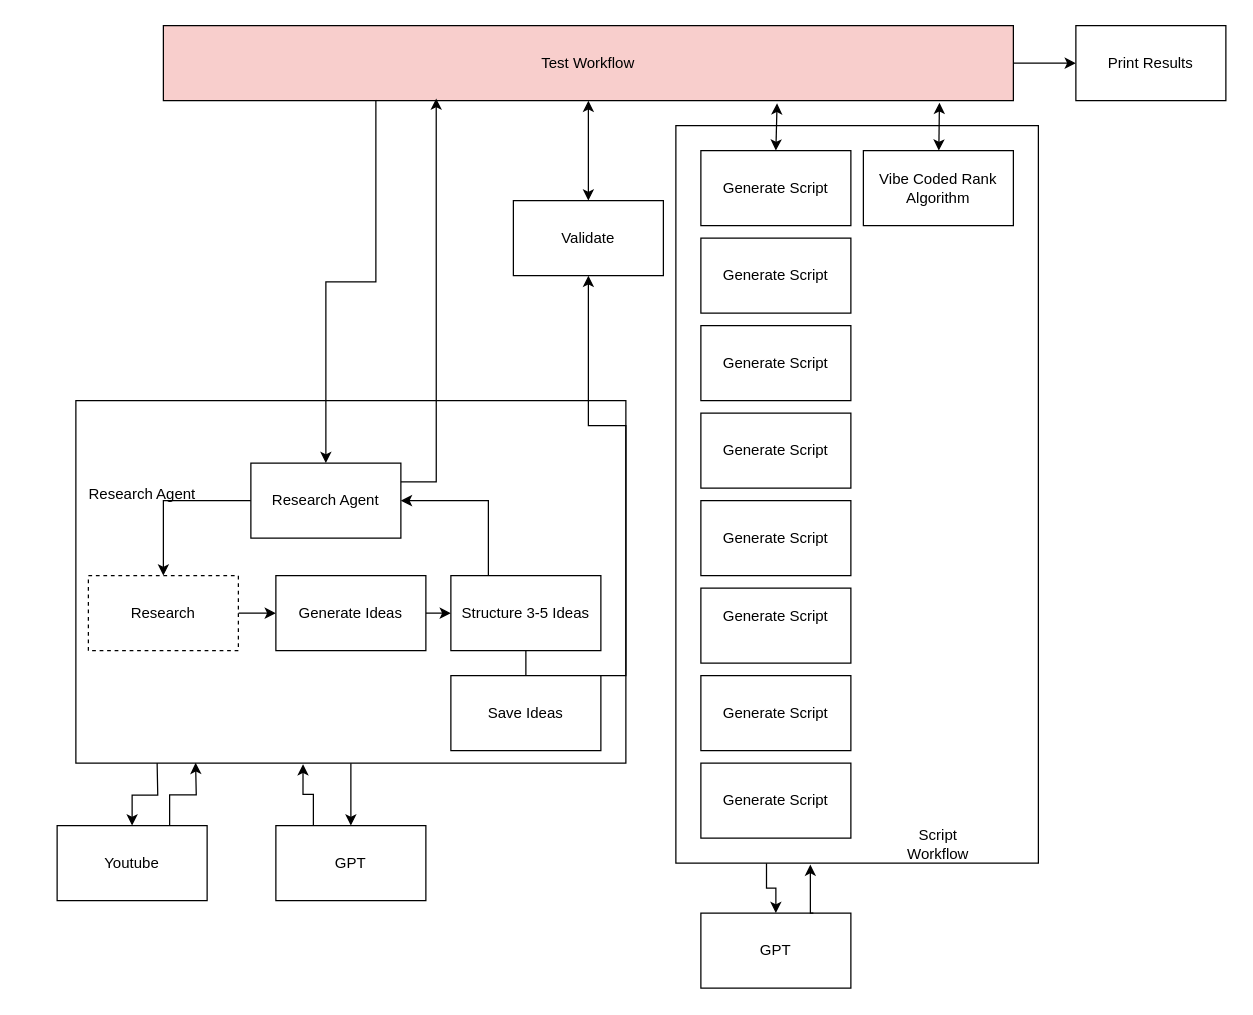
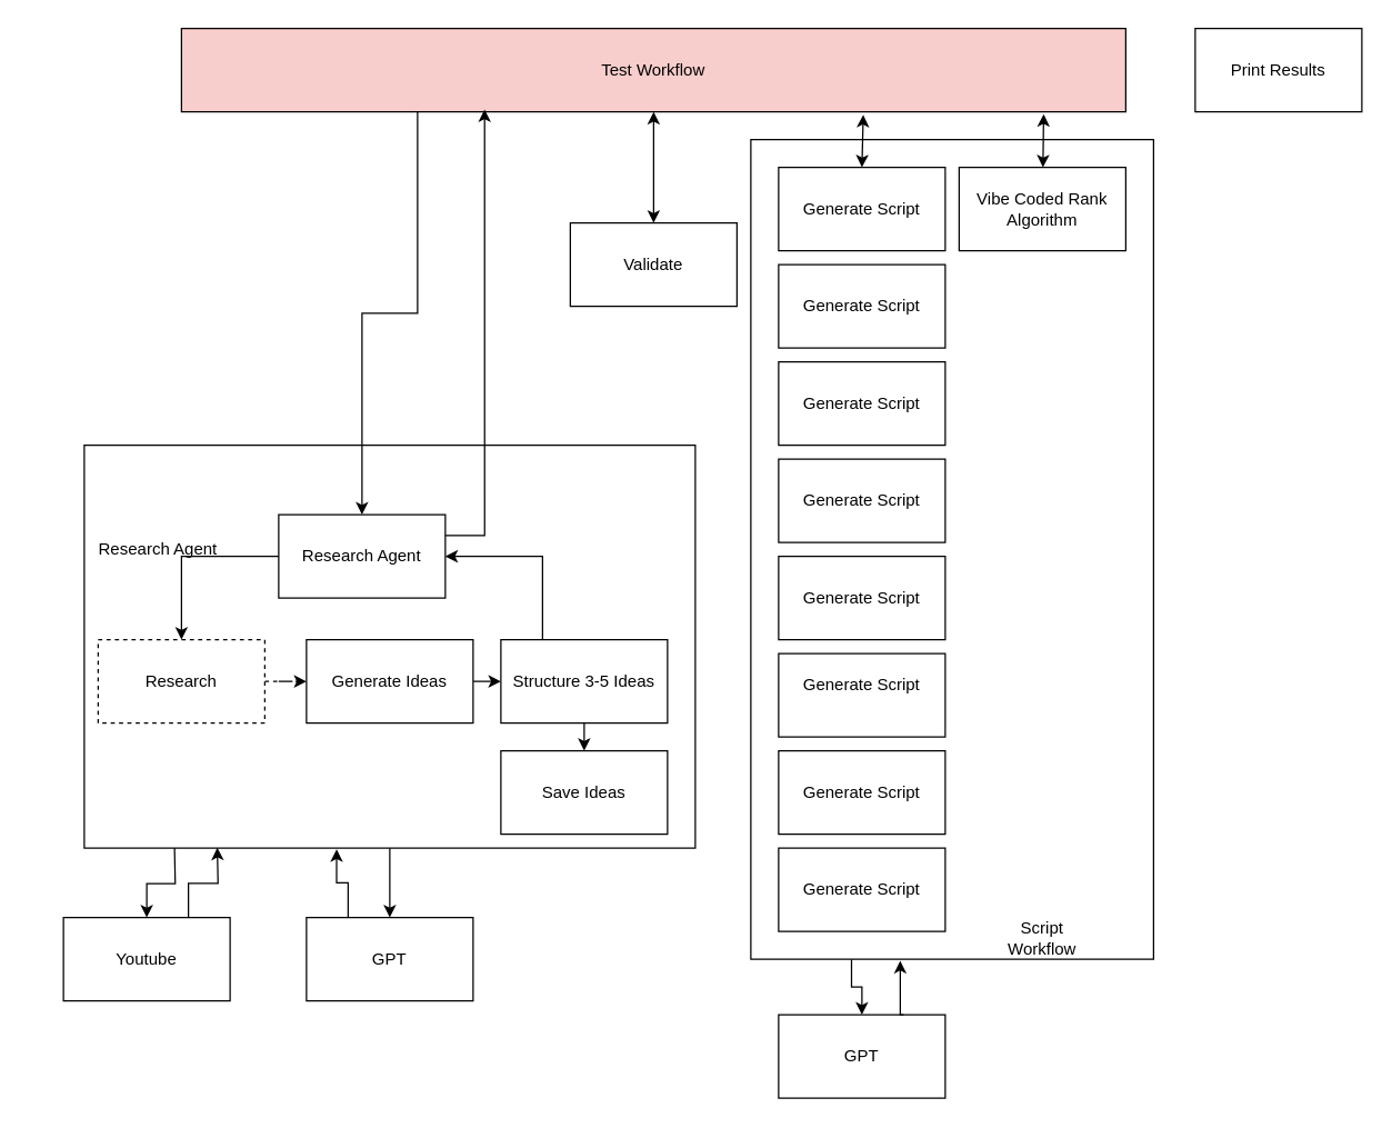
- <mxCell id="7" style="edgeStyle=orthogonalEdgeStyle;rounded=0;orthogonalLoop=1;jettySize=auto;html=1;exitX=1;exitY=0.5;exitDx=0;exitDy=0;" edge="1" parent="1" source="8" target="34"><mxGeometry relative="1" as="geometry" /></mxCell>
- <mxCell id="19" style="edgeStyle=orthogonalEdgeStyle;rounded=0;orthogonalLoop=1;jettySize=auto;html=1;exitX=0.5;exitY=1;exitDx=0;exitDy=0;" edge="1" parent="1" source="20" target="11"><mxGeometry relative="1" as="geometry" /></mxCell>
+ <mxCell id="19" style="edgeStyle=orthogonalEdgeStyle;rounded=0;orthogonalLoop=1;jettySize=auto;html=1;exitX=0.5;exitY=1;exitDx=0;exitDy=0;entryX=0.5;entryY=0;entryDx=0;entryDy=0;" edge="1" parent="1" source="20" target="44"><mxGeometry relative="1" as="geometry" /></mxCell>
- <mxCell id="13" style="edgeStyle=orthogonalEdgeStyle;rounded=0;orthogonalLoop=1;jettySize=auto;html=1;exitX=1;exitY=0.5;exitDx=0;exitDy=0;" edge="1" parent="1" source="14" target="17"><mxGeometry relative="1" as="geometry"><mxPoint x="250" y="640" as="targetPoint" /></mxGeometry></mxCell>
+ <mxCell id="13" style="edgeStyle=orthogonalEdgeStyle;rounded=0;orthogonalLoop=1;jettySize=auto;html=1;exitX=1;exitY=0.5;exitDx=0;exitDy=0;dashed=1;" edge="1" parent="1" source="14" target="17"><mxGeometry relative="1" as="geometry"><mxPoint x="250" y="640" as="targetPoint" /></mxGeometry></mxCell>
